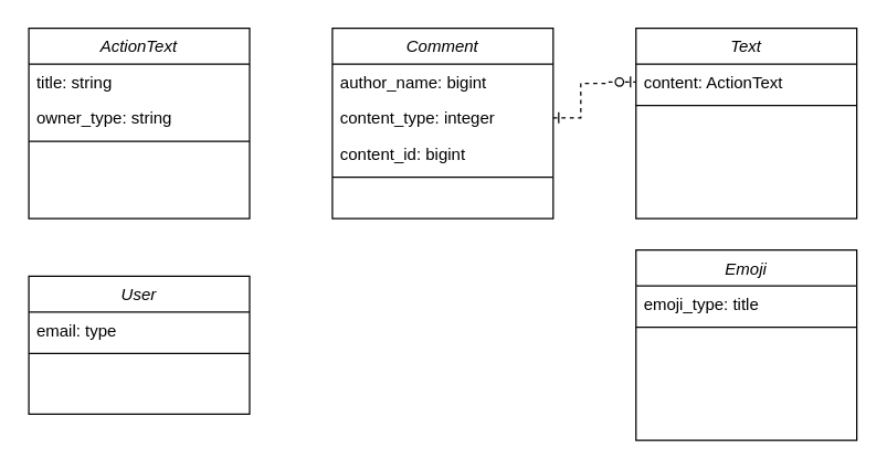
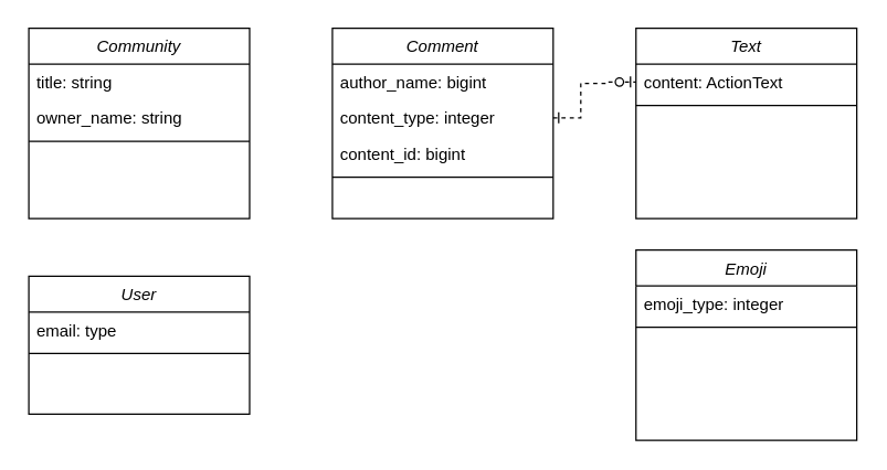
- <mxCell id="2" value="ActionText" style="swimlane;fontStyle=2;align=center;verticalAlign=top;childLayout=stackLayout;horizontal=1;startSize=26;horizontalStack=0;resizeParent=1;resizeLast=0;collapsible=1;marginBottom=0;rounded=0;shadow=0;strokeWidth=1;" parent="1" vertex="1"><mxGeometry x="20" y="20" width="160" height="138" as="geometry"><mxRectangle x="230" y="140" width="160" height="26" as="alternateBounds" /></mxGeometry></mxCell>
+ <mxCell id="2" value="Community" style="swimlane;fontStyle=2;align=center;verticalAlign=top;childLayout=stackLayout;horizontal=1;startSize=26;horizontalStack=0;resizeParent=1;resizeLast=0;collapsible=1;marginBottom=0;rounded=0;shadow=0;strokeWidth=1;" parent="1" vertex="1"><mxGeometry x="20" y="20" width="160" height="138" as="geometry"><mxRectangle x="230" y="140" width="160" height="26" as="alternateBounds" /></mxGeometry></mxCell>
- <mxCell id="4" value="owner_type: string" style="text;align=left;verticalAlign=top;spacingLeft=4;spacingRight=4;overflow=hidden;rotatable=0;points=[[0,0.5],[1,0.5]];portConstraint=eastwest;rounded=0;shadow=0;html=0;" parent="2" vertex="1"><mxGeometry y="52" width="160" height="26" as="geometry" /></mxCell>
+ <mxCell id="4" value="owner_name: string" style="text;align=left;verticalAlign=top;spacingLeft=4;spacingRight=4;overflow=hidden;rotatable=0;points=[[0,0.5],[1,0.5]];portConstraint=eastwest;rounded=0;shadow=0;html=0;" parent="2" vertex="1"><mxGeometry y="52" width="160" height="26" as="geometry" /></mxCell>
- <mxCell id="18" value="emoji_type: title" style="text;align=left;verticalAlign=top;spacingLeft=4;spacingRight=4;overflow=hidden;rotatable=0;points=[[0,0.5],[1,0.5]];portConstraint=eastwest;rounded=0;shadow=0;html=0;" parent="17" vertex="1"><mxGeometry y="26" width="160" height="26" as="geometry" /></mxCell>
+ <mxCell id="18" value="emoji_type: integer" style="text;align=left;verticalAlign=top;spacingLeft=4;spacingRight=4;overflow=hidden;rotatable=0;points=[[0,0.5],[1,0.5]];portConstraint=eastwest;rounded=0;shadow=0;html=0;" parent="17" vertex="1"><mxGeometry y="26" width="160" height="26" as="geometry" /></mxCell>
